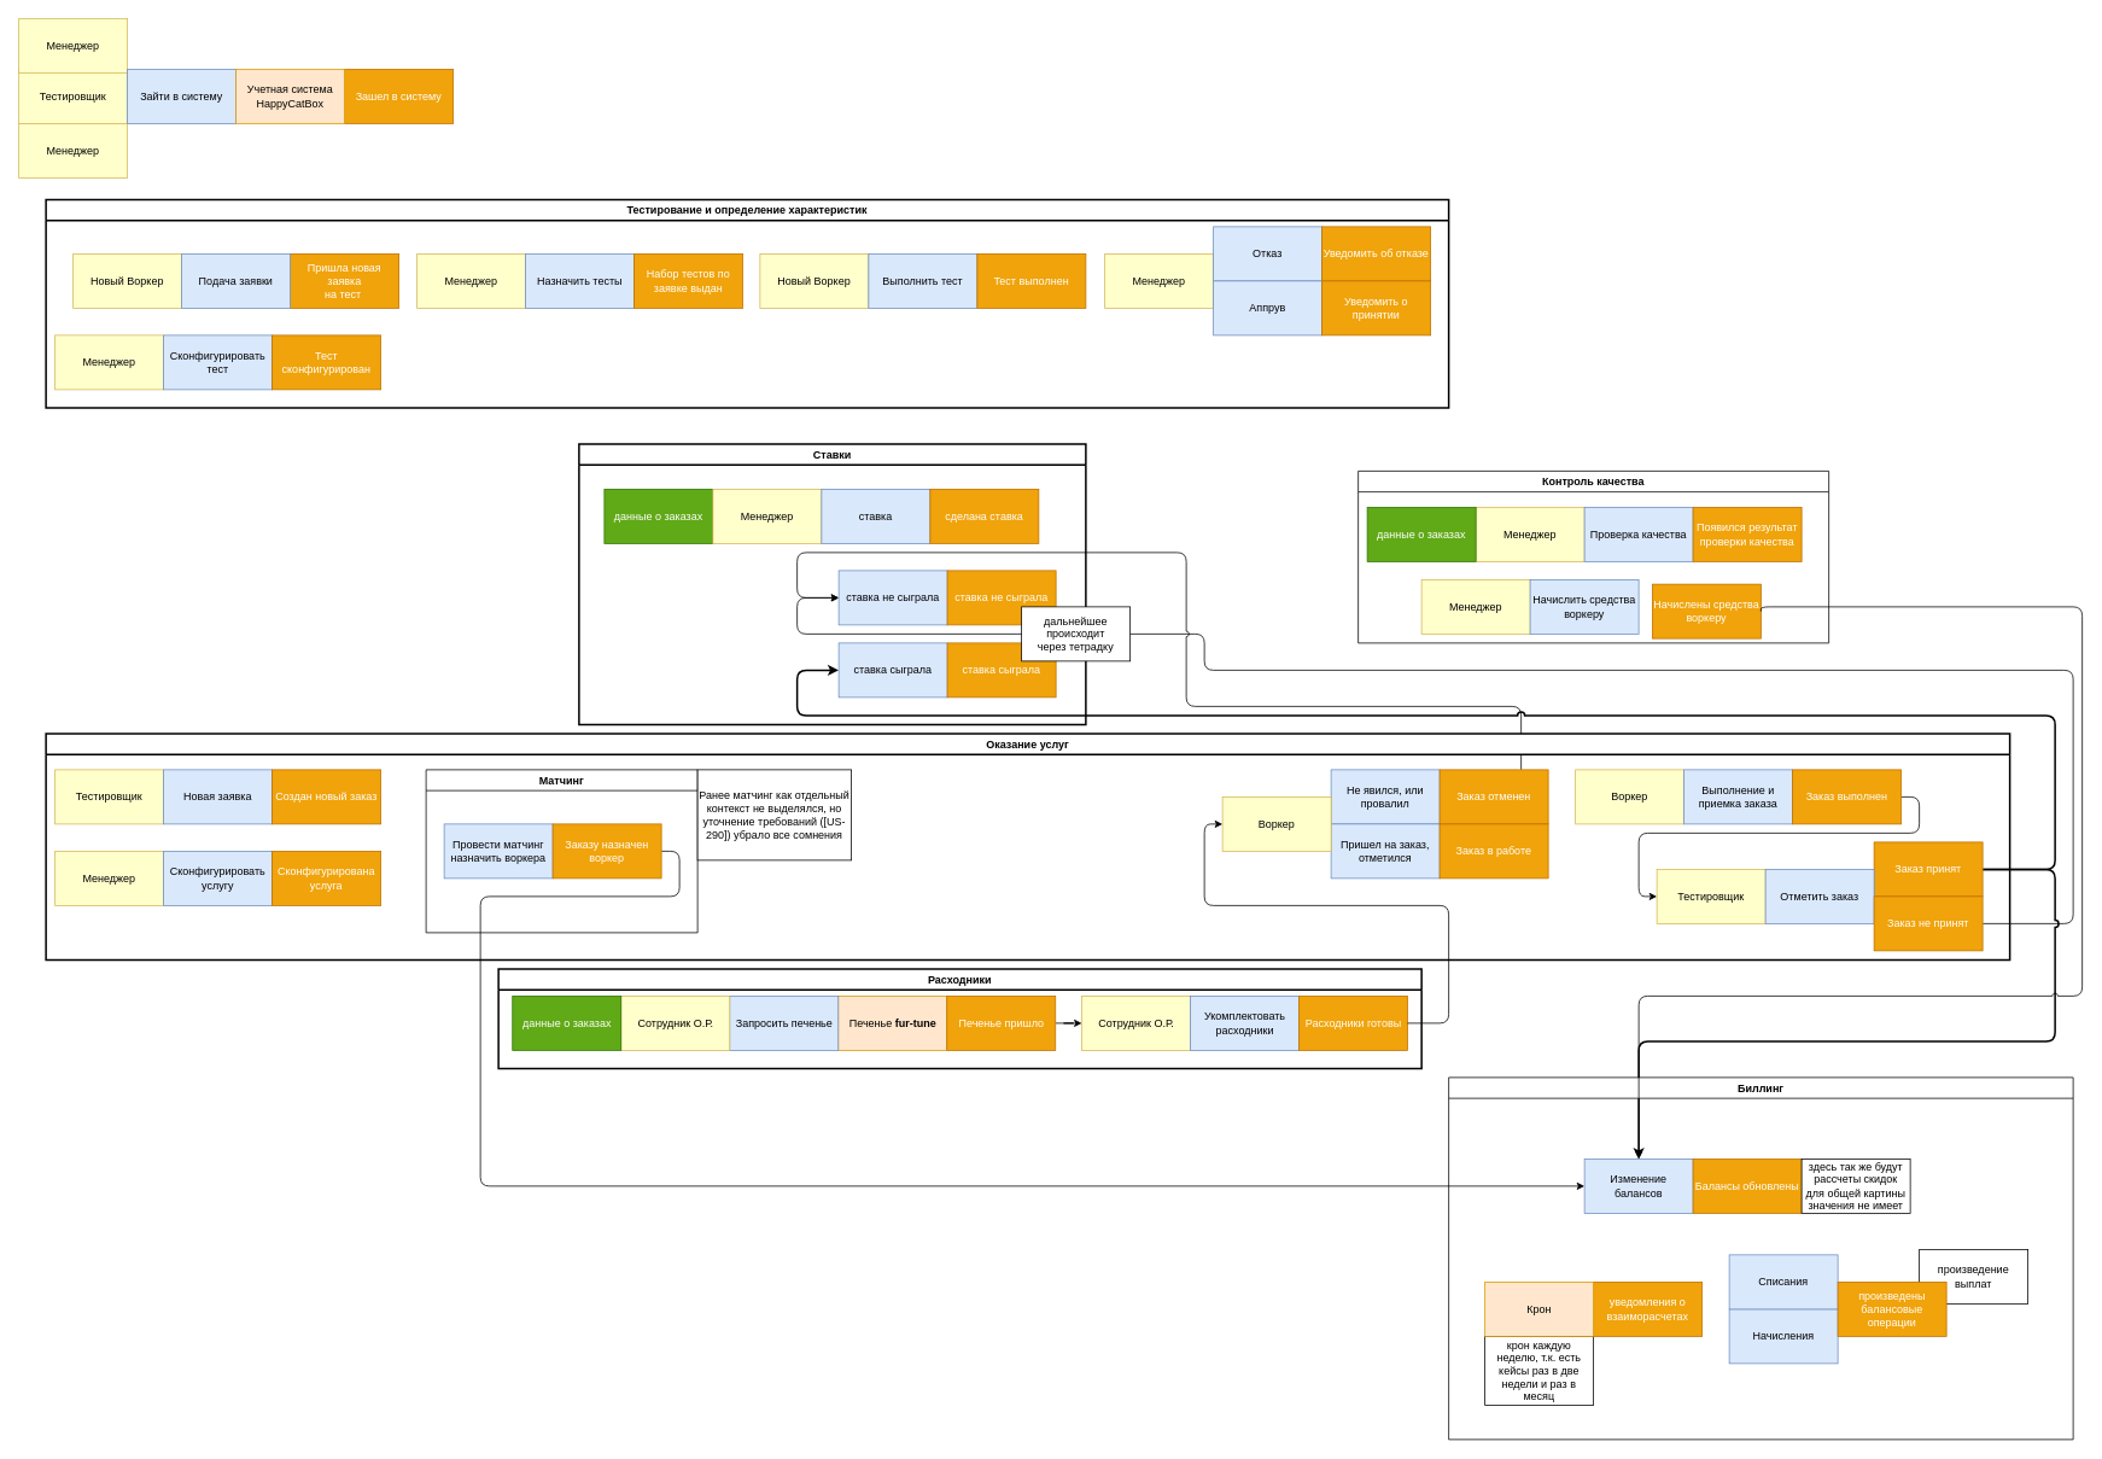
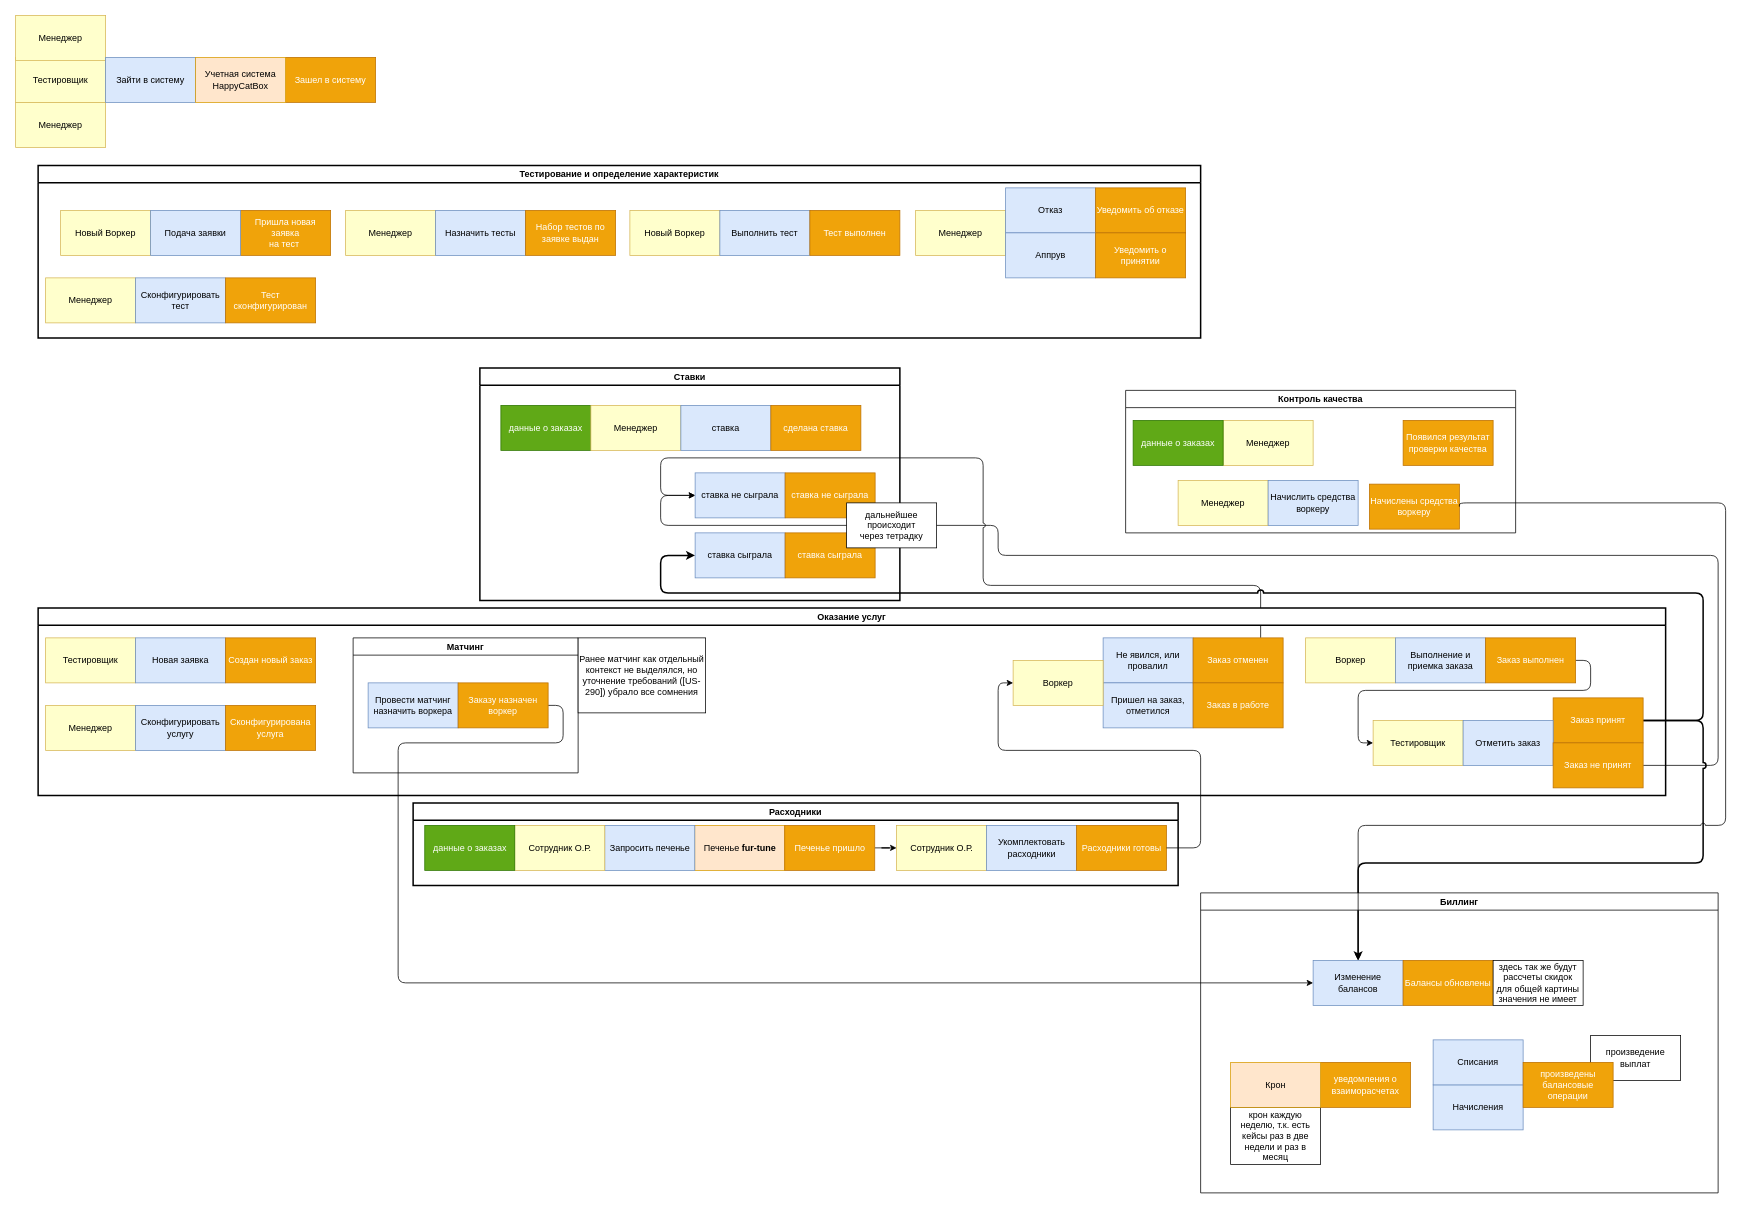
- <mxCell id="85" value="Проверка качества" style="rounded=0;whiteSpace=wrap;html=1;fillColor=#dae8fc;strokeColor=#6c8ebf;" parent="83" vertex="1"><mxGeometry x="250" y="40" width="120" height="60" as="geometry" /></mxCell>
